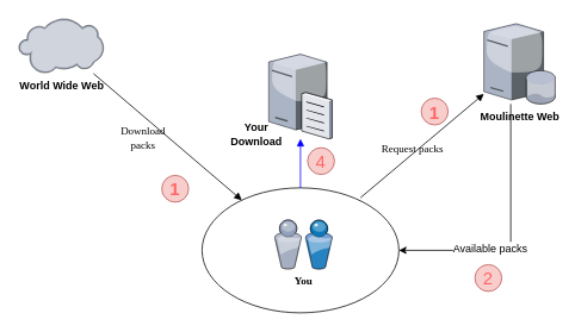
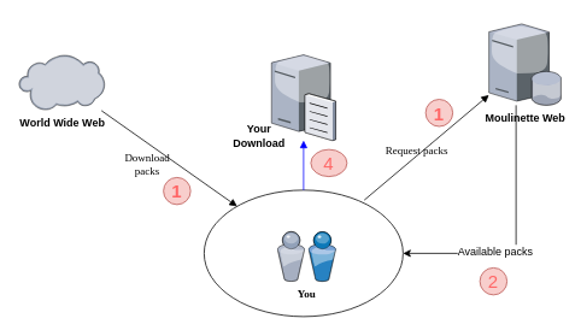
- <mxCell id="11" value="&lt;b&gt;World Wide Web&lt;/b&gt;" style="verticalLabelPosition=bottom;aspect=fixed;html=1;verticalAlign=top;strokeColor=none;align=center;outlineConnect=0;shape=mxgraph.citrix.cloud;" vertex="1" parent="1"><mxGeometry x="20" y="20" width="95" height="62" as="geometry" /></mxCell>
+ <mxCell id="11" value="&lt;b&gt;World Wide Web&lt;/b&gt;" style="verticalLabelPosition=bottom;aspect=fixed;html=1;verticalAlign=top;strokeColor=none;align=center;outlineConnect=0;shape=mxgraph.citrix.cloud;" vertex="1" parent="1"><mxGeometry x="20" y="60" width="95" height="62" as="geometry" /></mxCell>
- <mxCell id="15" value="4" style="ellipse;whiteSpace=wrap;html=1;aspect=fixed;verticalAlign=bottom;fontSize=20;labelBorderColor=none;fillColor=#f8cecc;strokeColor=#b85450;fontColor=#FF6666;" vertex="1" parent="1"><mxGeometry x="343" y="165" width="30" height="30" as="geometry" /></mxCell>
+ <mxCell id="15" value="4" style="ellipse;whiteSpace=wrap;html=1;aspect=fixed;verticalAlign=bottom;fontSize=20;labelBorderColor=none;fillColor=#f8cecc;strokeColor=#b85450;fontColor=#FF6666;" vertex="1" parent="1"><mxGeometry x="343" y="165" width="40" height="30" as="geometry" /></mxCell>
- <mxCell id="4" value="&lt;b&gt;You&lt;/b&gt;" style="verticalLabelPosition=bottom;aspect=fixed;html=1;verticalAlign=top;strokeColor=none;shape=mxgraph.citrix.users;rounded=0;shadow=0;comic=0;fontFamily=Verdana;" parent="1" vertex="1"><mxGeometry x="306" y="246" width="64.5" height="55" as="geometry" /></mxCell>
+ <mxCell id="4" value="&lt;b&gt;You&lt;/b&gt;" style="verticalLabelPosition=bottom;aspect=fixed;html=1;verticalAlign=top;strokeColor=none;shape=mxgraph.citrix.users;rounded=0;shadow=0;comic=0;fontFamily=Verdana;" parent="1" vertex="1"><mxGeometry x="306" y="256" width="64.5" height="55" as="geometry" /></mxCell>
